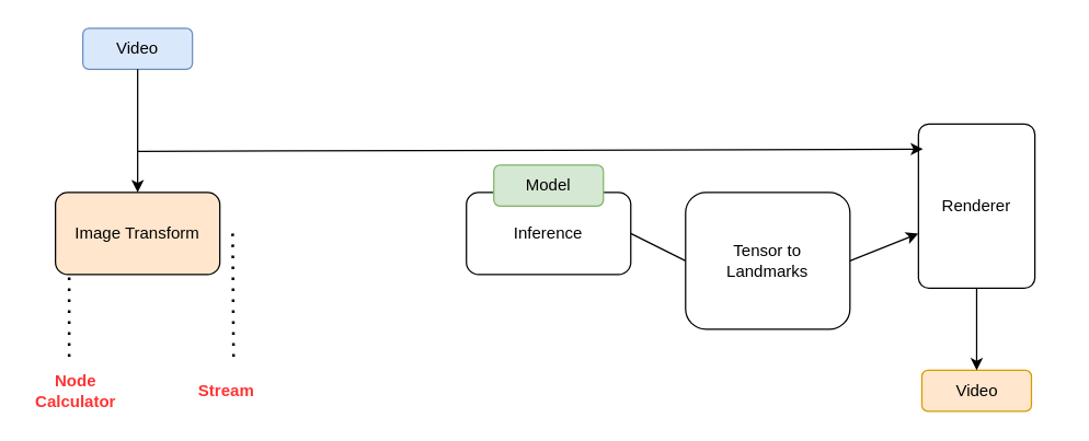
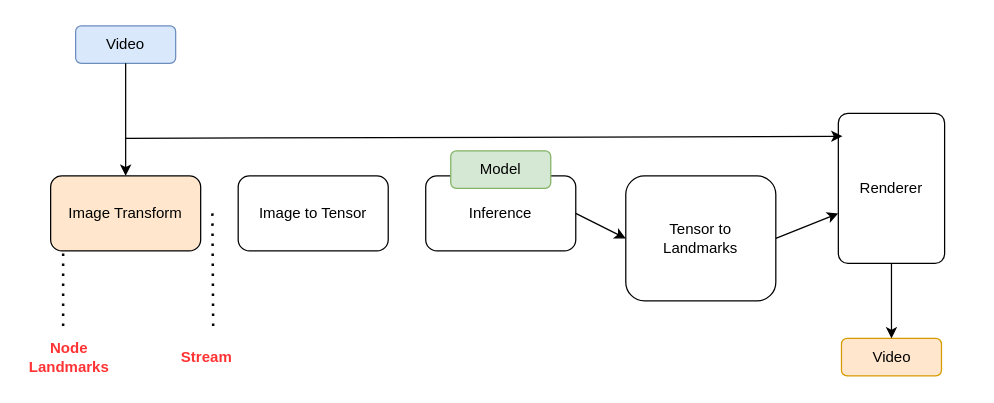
+ <mxCell id="3" value="Image to Tensor" style="rounded=1;whiteSpace=wrap;html=1;" vertex="1" parent="1"><mxGeometry x="190" y="140" width="120" height="60" as="geometry" /></mxCell>
- <mxCell id="12" value="" style="endArrow=none;html=1;rounded=0;exitX=1;exitY=0.5;exitDx=0;exitDy=0;entryX=0;entryY=0.5;entryDx=0;entryDy=0;" edge="1" parent="1" source="4" target="5"><mxGeometry width="50" height="50" relative="1" as="geometry"><mxPoint x="320" y="180" as="sourcePoint" /><mxPoint x="350" y="180" as="targetPoint" /></mxGeometry></mxCell>
+ <mxCell id="12" value="" style="endArrow=classic;html=1;rounded=0;exitX=1;exitY=0.5;exitDx=0;exitDy=0;entryX=0;entryY=0.5;entryDx=0;entryDy=0;" edge="1" parent="1" source="4" target="5"><mxGeometry width="50" height="50" relative="1" as="geometry"><mxPoint x="320" y="180" as="sourcePoint" /><mxPoint x="350" y="180" as="targetPoint" /></mxGeometry></mxCell>
- <mxCell id="18" value="&lt;font color=&quot;#ff3333&quot;&gt;&lt;b&gt;Node&lt;br&gt;Calculator&lt;br&gt;&lt;/b&gt;&lt;/font&gt;" style="text;html=1;strokeColor=none;fillColor=none;align=center;verticalAlign=middle;whiteSpace=wrap;rounded=0;" vertex="1" parent="1"><mxGeometry x="20" y="270" width="70" height="30" as="geometry" /></mxCell>
+ <mxCell id="18" value="&lt;font color=&quot;#ff3333&quot;&gt;&lt;b&gt;Node&lt;br&gt;Landmarks&lt;br&gt;&lt;/b&gt;&lt;/font&gt;" style="text;html=1;strokeColor=none;fillColor=none;align=center;verticalAlign=middle;whiteSpace=wrap;rounded=0;" vertex="1" parent="1"><mxGeometry x="20" y="270" width="70" height="30" as="geometry" /></mxCell>
